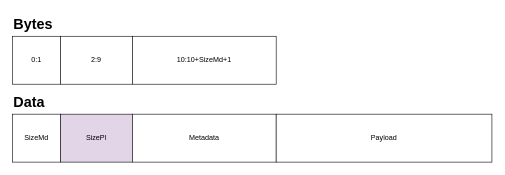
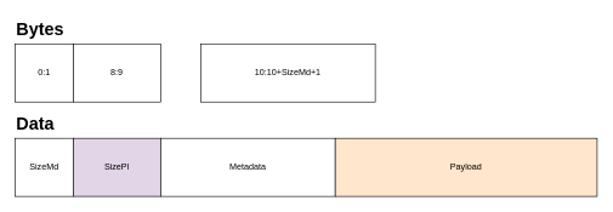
- <mxCell id="3" value="2:9" style="rounded=0;whiteSpace=wrap;html=1;" vertex="1" parent="1"><mxGeometry x="100" y="60" width="120" height="80" as="geometry" /></mxCell>
+ <mxCell id="3" value="8:9" style="rounded=0;whiteSpace=wrap;html=1;" vertex="1" parent="1"><mxGeometry x="100" y="60" width="120" height="80" as="geometry" /></mxCell>
- <mxCell id="4" value="10:10+SizeMd+1" style="rounded=0;whiteSpace=wrap;html=1;" vertex="1" parent="1"><mxGeometry x="220" y="60" width="240" height="80" as="geometry" /></mxCell>
+ <mxCell id="4" value="10:10+SizeMd+1" style="rounded=0;whiteSpace=wrap;html=1;" vertex="1" parent="1"><mxGeometry x="275" y="60" width="240" height="80" as="geometry" /></mxCell>
- <mxCell id="8" value="Payload" style="rounded=0;whiteSpace=wrap;html=1;" vertex="1" parent="1"><mxGeometry x="460" y="190" width="360" height="80" as="geometry" /></mxCell>
+ <mxCell id="8" value="Payload" style="rounded=0;whiteSpace=wrap;html=1;fillColor=#ffe6cc;" vertex="1" parent="1"><mxGeometry x="460" y="190" width="360" height="80" as="geometry" /></mxCell>
